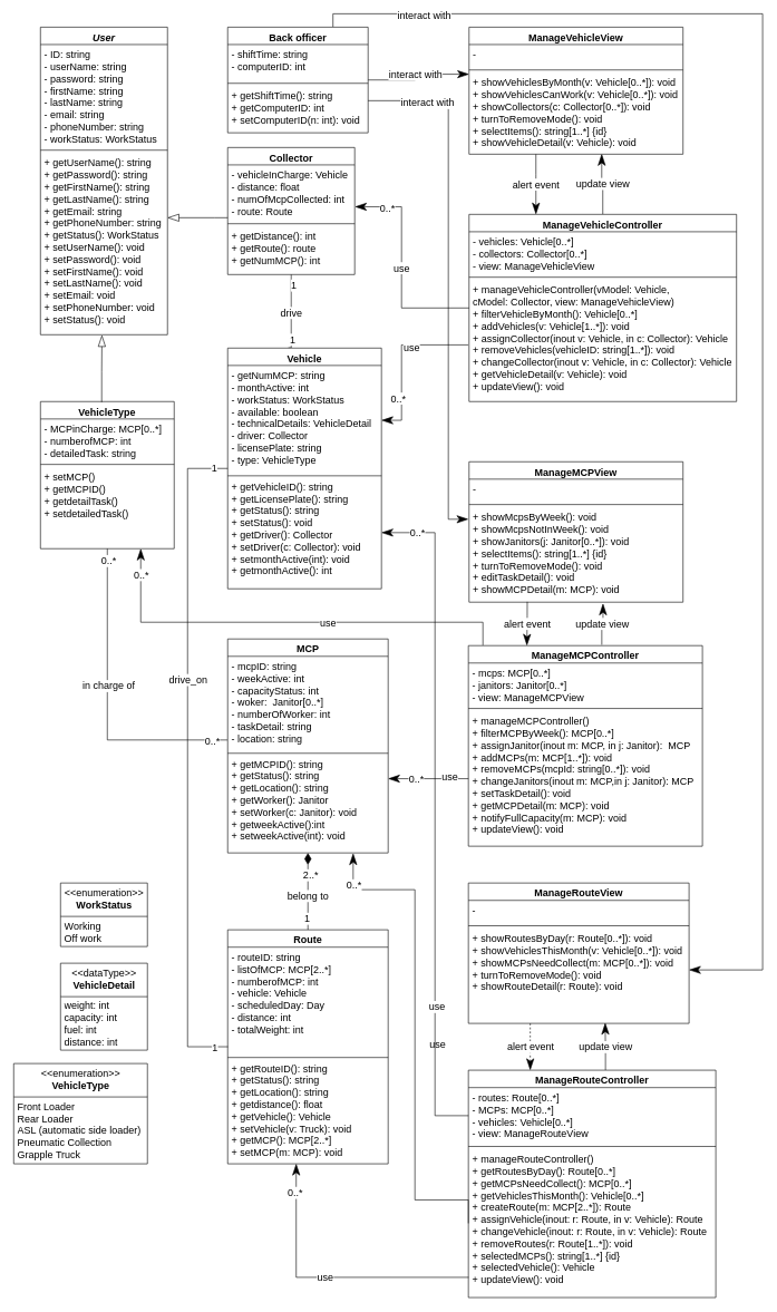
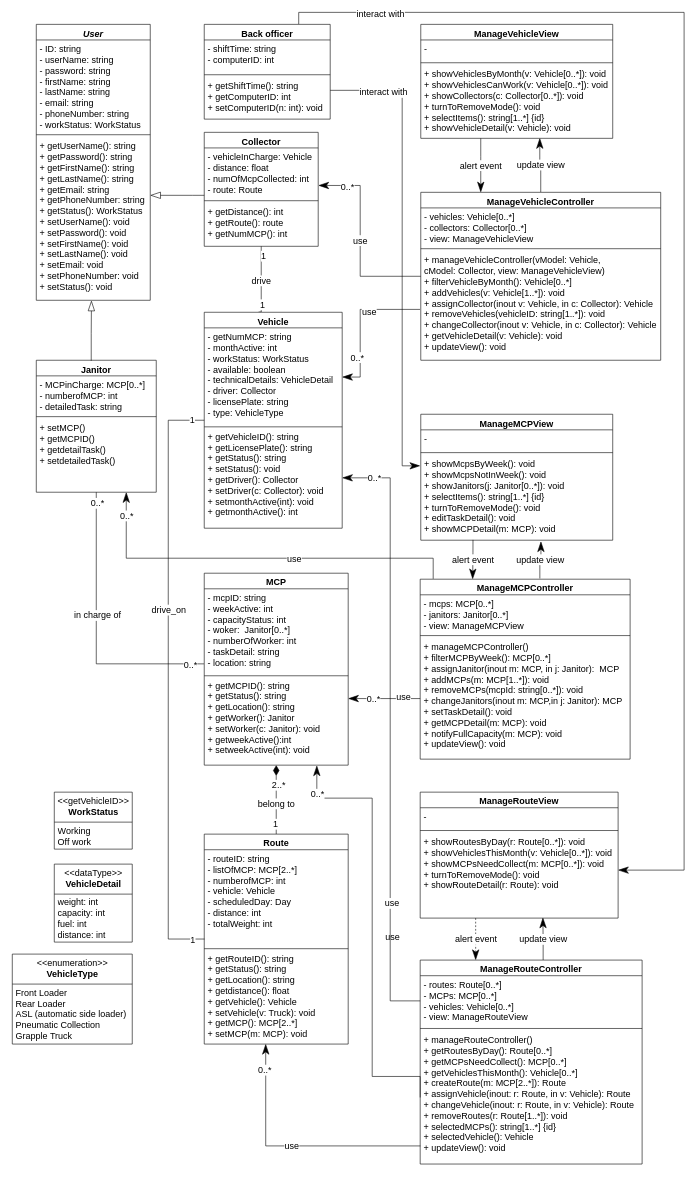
- <mxCell id="8" value="interact with" style="edgeStyle=orthogonalEdgeStyle;rounded=0;orthogonalLoop=1;jettySize=auto;html=1;entryX=0;entryY=0.02;entryDx=0;entryDy=0;entryPerimeter=0;fontSize=15;fontColor=#000000;startArrow=none;startFill=0;endArrow=classicThin;endFill=1;endSize=15;" edge="1" parent="1" source="11" target="35"><mxGeometry relative="1" as="geometry" /></mxCell>
- <mxCell id="27" value="VehicleType" style="swimlane;fontStyle=1;align=center;verticalAlign=top;childLayout=stackLayout;horizontal=1;startSize=26;horizontalStack=0;resizeParent=1;resizeParentMax=0;resizeLast=0;collapsible=1;marginBottom=0;fontSize=15;" vertex="1" parent="1"><mxGeometry x="60" y="600" width="200" height="220" as="geometry"><mxRectangle x="-640" y="40" width="70" height="30" as="alternateBounds" /></mxGeometry></mxCell>
+ <mxCell id="27" value="Janitor" style="swimlane;fontStyle=1;align=center;verticalAlign=top;childLayout=stackLayout;horizontal=1;startSize=26;horizontalStack=0;resizeParent=1;resizeParentMax=0;resizeLast=0;collapsible=1;marginBottom=0;fontSize=15;" vertex="1" parent="1"><mxGeometry x="60" y="600" width="200" height="220" as="geometry"><mxRectangle x="-640" y="40" width="70" height="30" as="alternateBounds" /></mxGeometry></mxCell>
- <mxCell id="6" value="&amp;lt;&amp;lt;enumeration&amp;gt;&amp;gt;&lt;br style=&quot;font-size: 15px;&quot;&gt;&lt;b style=&quot;font-size: 15px;&quot;&gt;WorkStatus&lt;/b&gt;" style="swimlane;fontStyle=0;align=center;verticalAlign=top;childLayout=stackLayout;horizontal=1;startSize=50;horizontalStack=0;resizeParent=1;resizeParentMax=0;resizeLast=0;collapsible=0;marginBottom=0;html=1;fontSize=15;" vertex="1" parent="1"><mxGeometry x="90" y="1320" width="130" height="95" as="geometry" /></mxCell>
+ <mxCell id="6" value="&amp;lt;&amp;lt;getVehicleID&amp;gt;&amp;gt;&lt;br style=&quot;font-size: 15px;&quot;&gt;&lt;b style=&quot;font-size: 15px;&quot;&gt;WorkStatus&lt;/b&gt;" style="swimlane;fontStyle=0;align=center;verticalAlign=top;childLayout=stackLayout;horizontal=1;startSize=50;horizontalStack=0;resizeParent=1;resizeParentMax=0;resizeLast=0;collapsible=0;marginBottom=0;html=1;fontSize=15;" vertex="1" parent="1"><mxGeometry x="90" y="1320" width="130" height="95" as="geometry" /></mxCell>
